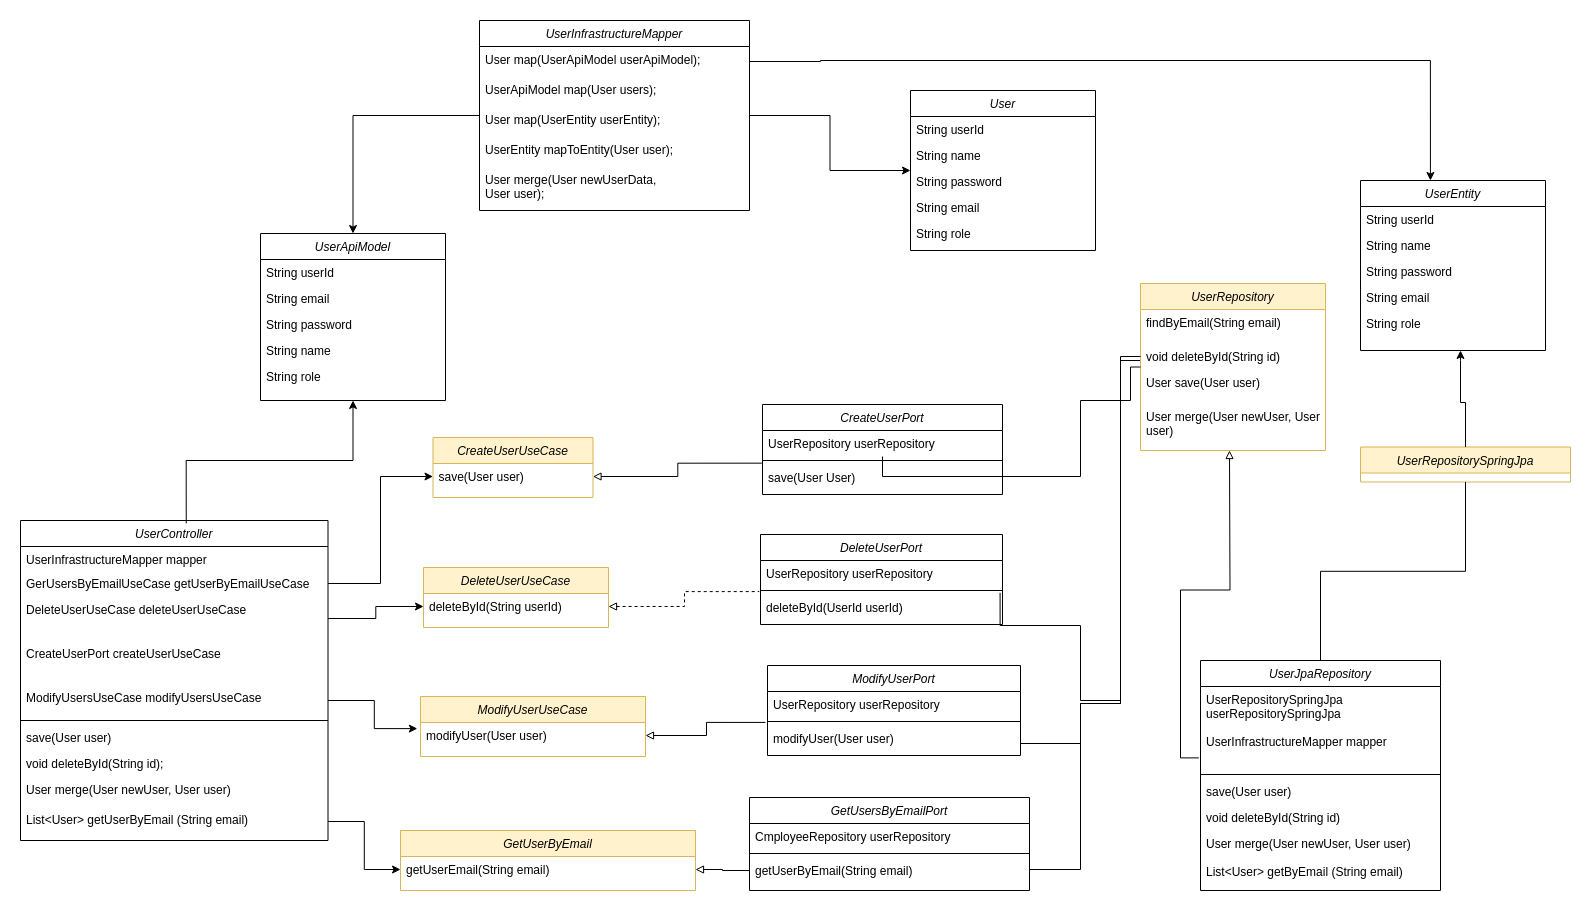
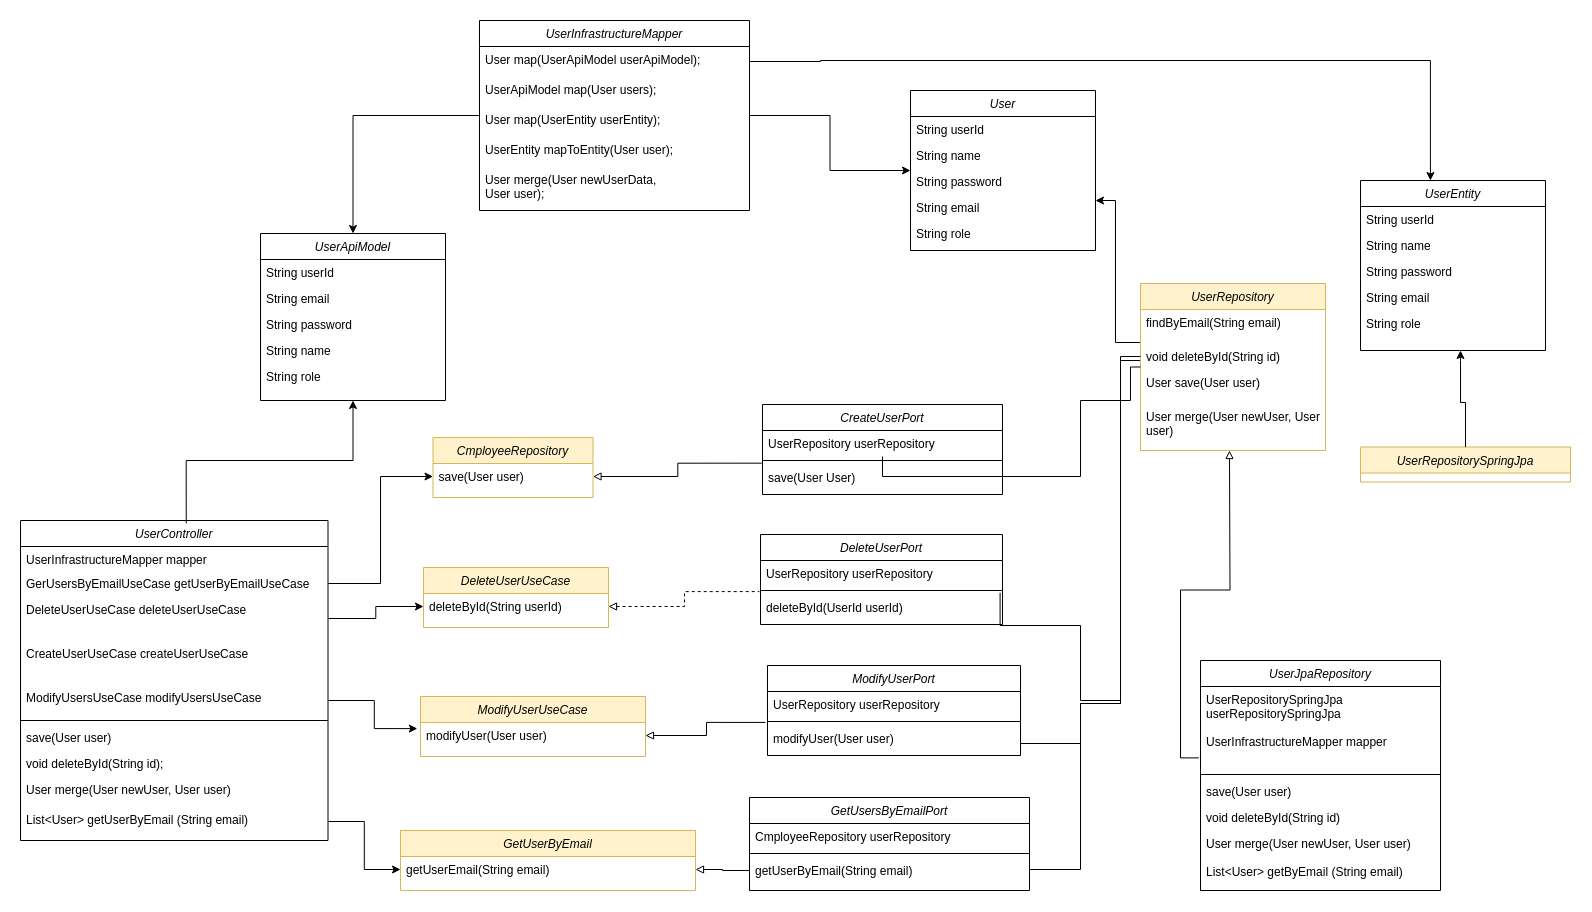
+ <mxCell id="28" style="edgeStyle=orthogonalEdgeStyle;rounded=0;orthogonalLoop=1;jettySize=auto;html=1;endArrow=none;endFill=0;startArrow=classic;startFill=1;" parent="1" source="29" target="35" edge="1"><mxGeometry relative="1" as="geometry"><Array as="points"><mxPoint x="1115" y="200" /><mxPoint x="1115" y="342" /></Array></mxGeometry></mxCell>
- <mxCell id="20" value="CreateUserUseCase" style="swimlane;fontStyle=2;align=center;verticalAlign=top;childLayout=stackLayout;horizontal=1;startSize=26;horizontalStack=0;resizeParent=1;resizeLast=0;collapsible=1;marginBottom=0;rounded=0;shadow=0;strokeWidth=1;fillColor=#fff2cc;strokeColor=#d6b656;" parent="1" vertex="1"><mxGeometry x="432.5" y="437" width="160" height="60" as="geometry"><mxRectangle x="230" y="140" width="160" height="26" as="alternateBounds" /></mxGeometry></mxCell>
+ <mxCell id="20" value="CmployeeRepository" style="swimlane;fontStyle=2;align=center;verticalAlign=top;childLayout=stackLayout;horizontal=1;startSize=26;horizontalStack=0;resizeParent=1;resizeLast=0;collapsible=1;marginBottom=0;rounded=0;shadow=0;strokeWidth=1;fillColor=#fff2cc;strokeColor=#d6b656;" parent="1" vertex="1"><mxGeometry x="432.5" y="437" width="160" height="60" as="geometry"><mxRectangle x="230" y="140" width="160" height="26" as="alternateBounds" /></mxGeometry></mxCell>
- <mxCell id="62" style="edgeStyle=orthogonalEdgeStyle;rounded=0;orthogonalLoop=1;jettySize=auto;html=1;entryX=0.5;entryY=1;entryDx=0;entryDy=0;endArrow=none;endFill=0;" parent="1" source="63" target="52" edge="1"><mxGeometry relative="1" as="geometry" /></mxCell>
- <mxCell id="75" value="CreateUserPort createUserUseCase" style="text;align=left;verticalAlign=top;spacingLeft=4;spacingRight=4;overflow=hidden;rotatable=0;points=[[0,0.5],[1,0.5]];portConstraint=eastwest;fillColor=none;" parent="71" vertex="1"><mxGeometry y="120" width="307.5" height="44" as="geometry" /></mxCell>
+ <mxCell id="75" value="CreateUserUseCase createUserUseCase" style="text;align=left;verticalAlign=top;spacingLeft=4;spacingRight=4;overflow=hidden;rotatable=0;points=[[0,0.5],[1,0.5]];portConstraint=eastwest;fillColor=none;" parent="71" vertex="1"><mxGeometry y="120" width="307.5" height="44" as="geometry" /></mxCell>
